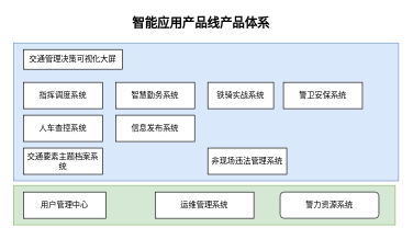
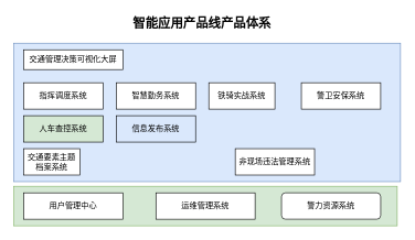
- <mxCell id="8" value="警卫安保系统" style="rounded=0;whiteSpace=wrap;html=1;" vertex="1" parent="1"><mxGeometry x="430" y="125" width="120" height="40" as="geometry" /></mxCell>
+ <mxCell id="8" value="警卫安保系统" style="rounded=0;whiteSpace=wrap;html=1;" vertex="1" parent="1"><mxGeometry x="455" y="125" width="120" height="40" as="geometry" /></mxCell>
- <mxCell id="9" value="人车查控系统" style="rounded=0;whiteSpace=wrap;html=1;" vertex="1" parent="1"><mxGeometry x="35" y="175" width="120" height="40" as="geometry" /></mxCell>
+ <mxCell id="9" value="人车查控系统" style="rounded=0;whiteSpace=wrap;html=1;fillColor=#d5e8d4;" vertex="1" parent="1"><mxGeometry x="35" y="175" width="120" height="40" as="geometry" /></mxCell>
- <mxCell id="10" value="信息发布系统" style="rounded=0;whiteSpace=wrap;html=1;" vertex="1" parent="1"><mxGeometry x="175" y="175" width="120" height="40" as="geometry" /></mxCell>
+ <mxCell id="10" value="信息发布系统" style="rounded=0;whiteSpace=wrap;html=1;fillColor=#dae8fc;" vertex="1" parent="1"><mxGeometry x="175" y="175" width="120" height="40" as="geometry" /></mxCell>
- <mxCell id="11" value="交通要素主题档案系统" style="rounded=0;whiteSpace=wrap;html=1;" vertex="1" parent="1"><mxGeometry x="35" y="225" width="120" height="40" as="geometry" /></mxCell>
+ <mxCell id="11" value="交通要素主题档案系统" style="rounded=0;whiteSpace=wrap;html=1;" vertex="1" parent="1"><mxGeometry x="35" y="225" width="85" height="40" as="geometry" /></mxCell>
- <mxCell id="12" value="非现场违法管理系统" style="rounded=0;whiteSpace=wrap;html=1;" vertex="1" parent="1"><mxGeometry x="315" y="225" width="120" height="40" as="geometry" /></mxCell>
+ <mxCell id="12" value="非现场违法管理系统" style="rounded=0;whiteSpace=wrap;html=1;" vertex="1" parent="1"><mxGeometry x="355" y="225" width="120" height="40" as="geometry" /></mxCell>
- <mxCell id="13" value="用户管理中心" style="rounded=0;whiteSpace=wrap;html=1;" vertex="1" parent="1"><mxGeometry x="35" y="292" width="125" height="40" as="geometry" /></mxCell>
+ <mxCell id="13" value="用户管理中心" style="rounded=0;whiteSpace=wrap;html=1;" vertex="1" parent="1"><mxGeometry x="35" y="292" width="150" height="40" as="geometry" /></mxCell>
